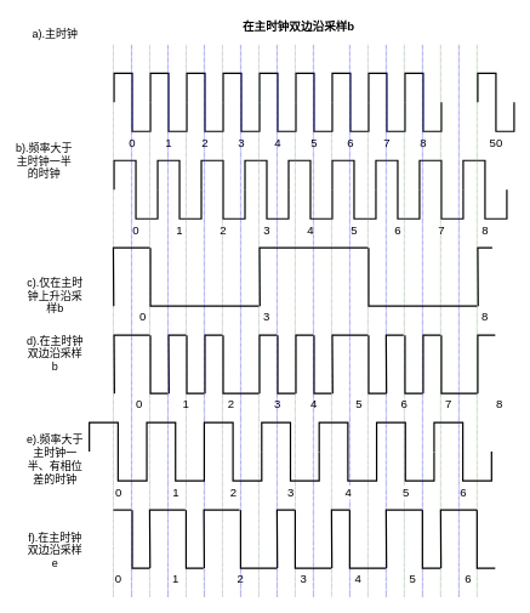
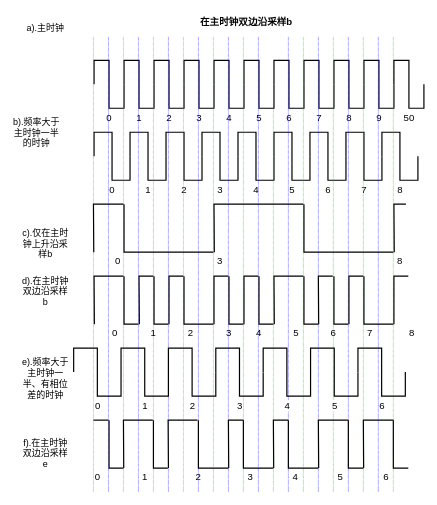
+ <mxCell id="30" value="9" style="pointerEvents=1;verticalLabelPosition=bottom;shadow=0;dashed=0;align=center;html=1;verticalAlign=top;shape=mxgraph.electrical.waveforms.square_wave;labelBackgroundColor=default;strokeColor=#000000;strokeWidth=2;fontSize=16;fontColor=#000000;" vertex="1" parent="1"><mxGeometry x="606" y="100" width="50" height="80" as="geometry" /></mxCell>
